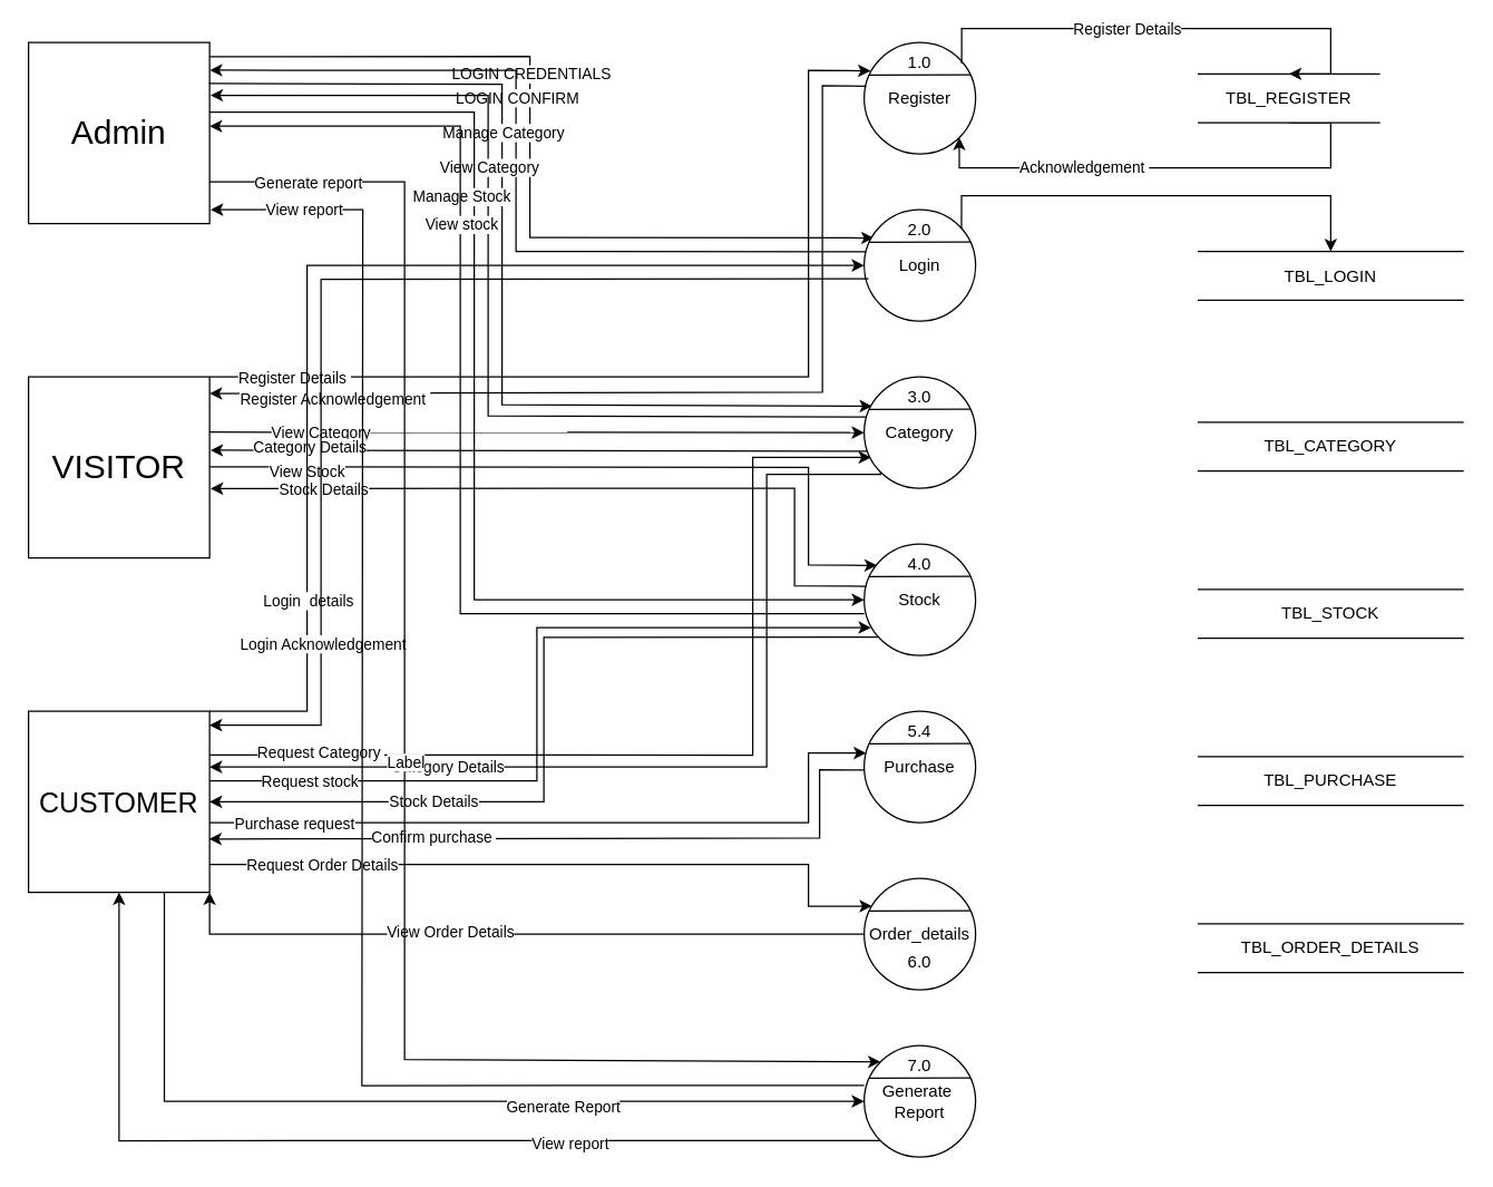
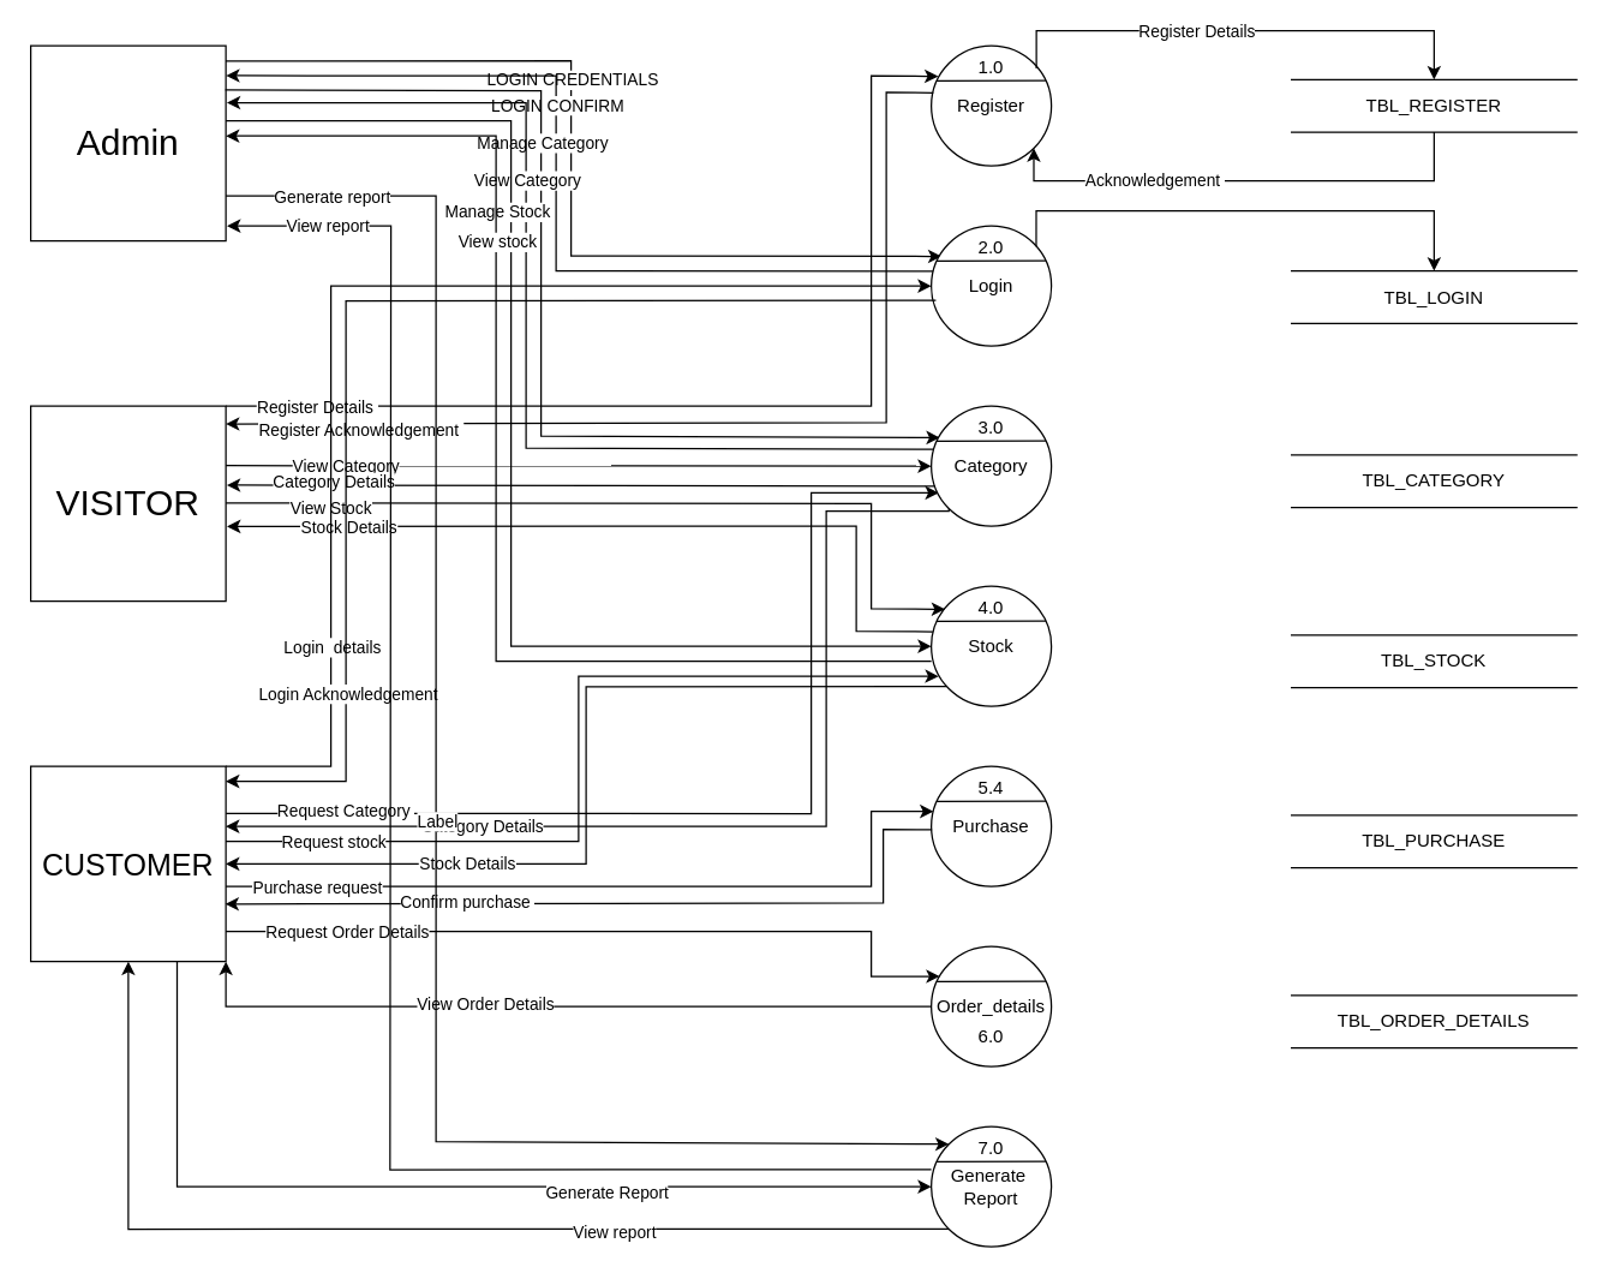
- <mxCell id="15" value="TBL_REGISTER" style="html=1;dashed=0;whiteSpace=wrap;shape=partialRectangle;right=0;left=0;" vertex="1" parent="1"><mxGeometry x="860" y="52.5" width="130" height="35" as="geometry" /></mxCell>
+ <mxCell id="15" value="TBL_REGISTER" style="html=1;dashed=0;whiteSpace=wrap;shape=partialRectangle;right=0;left=0;" vertex="1" parent="1"><mxGeometry x="860" y="52.5" width="190" height="35" as="geometry" /></mxCell>
